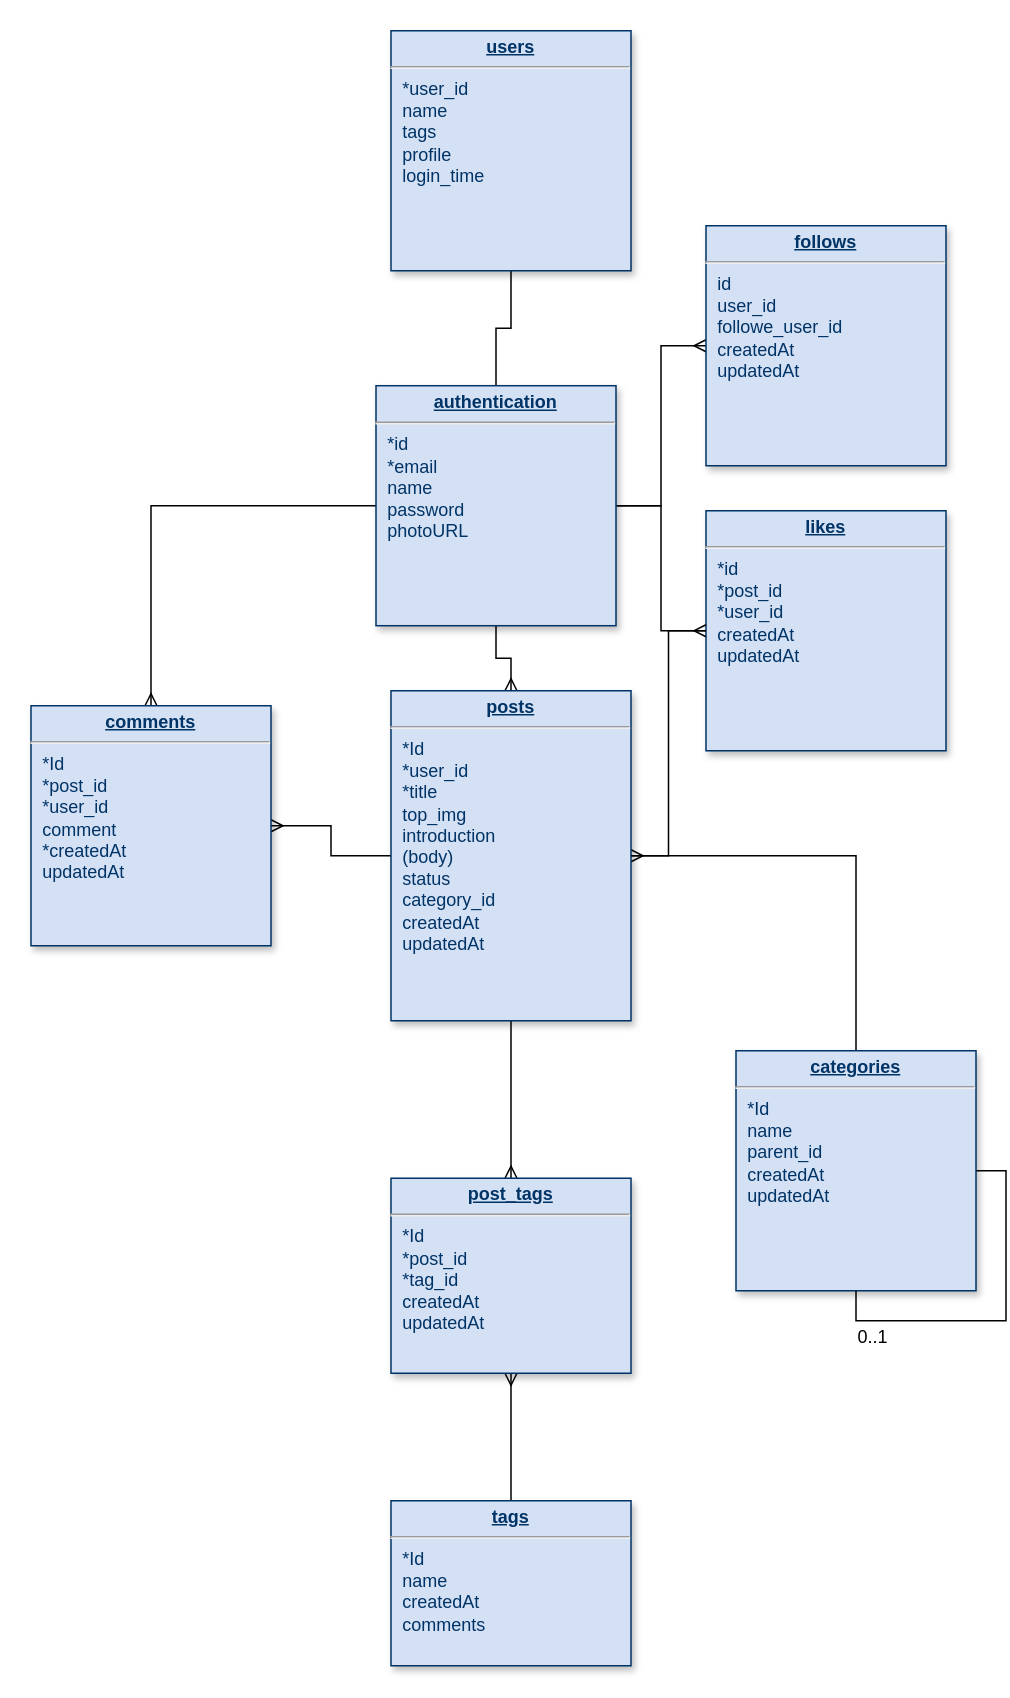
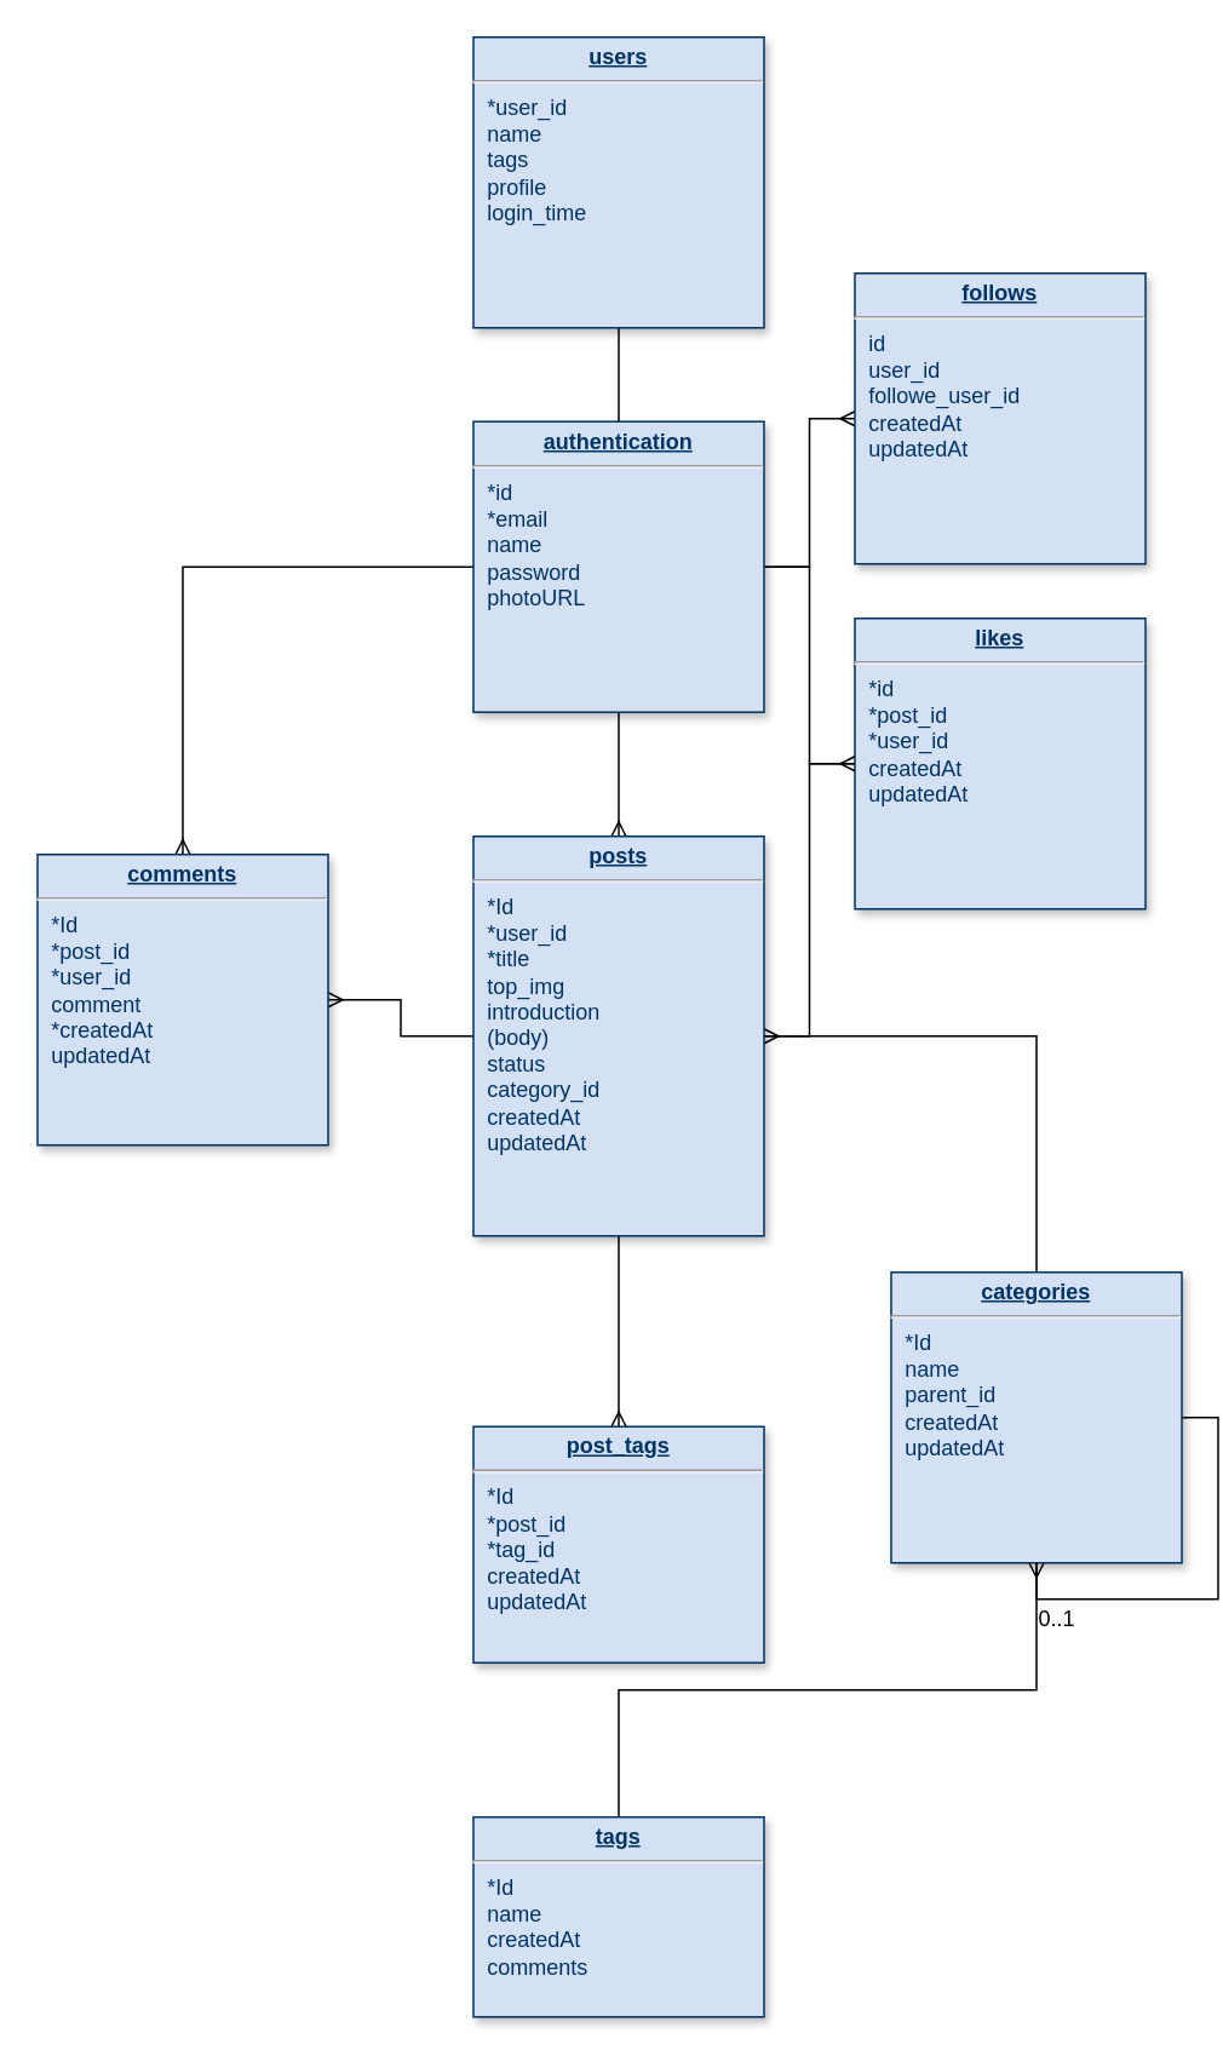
- <mxCell id="7" value="&lt;p style=&quot;margin: 0px ; margin-top: 4px ; text-align: center ; text-decoration: underline&quot;&gt;&lt;strong&gt;authentication&lt;/strong&gt;&lt;/p&gt;&lt;hr&gt;&lt;p style=&quot;margin: 0px ; margin-left: 8px&quot;&gt;*id&lt;br&gt;&lt;/p&gt;&lt;p style=&quot;margin: 0px ; margin-left: 8px&quot;&gt;*email&lt;br&gt;&lt;/p&gt;&lt;p style=&quot;margin: 0px ; margin-left: 8px&quot;&gt;name&lt;br&gt;&lt;/p&gt;&lt;p style=&quot;margin: 0px ; margin-left: 8px&quot;&gt;password&lt;/p&gt;&lt;p style=&quot;margin: 0px ; margin-left: 8px&quot;&gt;photoURL&lt;/p&gt;" style="verticalAlign=top;align=left;overflow=fill;fontSize=12;fontFamily=Helvetica;html=1;strokeColor=#003366;shadow=1;fillColor=#D4E1F5;fontColor=#003366" parent="1" vertex="1"><mxGeometry x="250" y="256.64" width="160" height="160" as="geometry" /></mxCell>
+ <mxCell id="7" value="&lt;p style=&quot;margin: 0px ; margin-top: 4px ; text-align: center ; text-decoration: underline&quot;&gt;&lt;strong&gt;authentication&lt;/strong&gt;&lt;/p&gt;&lt;hr&gt;&lt;p style=&quot;margin: 0px ; margin-left: 8px&quot;&gt;*id&lt;br&gt;&lt;/p&gt;&lt;p style=&quot;margin: 0px ; margin-left: 8px&quot;&gt;*email&lt;br&gt;&lt;/p&gt;&lt;p style=&quot;margin: 0px ; margin-left: 8px&quot;&gt;name&lt;br&gt;&lt;/p&gt;&lt;p style=&quot;margin: 0px ; margin-left: 8px&quot;&gt;password&lt;/p&gt;&lt;p style=&quot;margin: 0px ; margin-left: 8px&quot;&gt;photoURL&lt;/p&gt;" style="verticalAlign=top;align=left;overflow=fill;fontSize=12;fontFamily=Helvetica;html=1;strokeColor=#003366;shadow=1;fillColor=#D4E1F5;fontColor=#003366" parent="1" vertex="1"><mxGeometry x="260" y="231.64" width="160" height="160" as="geometry" /></mxCell>
- <mxCell id="14" value="" style="edgeStyle=orthogonalEdgeStyle;rounded=0;orthogonalLoop=1;jettySize=auto;html=1;exitX=0.5;exitY=0;exitDx=0;exitDy=0;startArrow=none;startFill=0;endArrow=ERmany;endFill=0;strokeColor=#000000;" parent="1" source="15" target="16" edge="1"><mxGeometry x="0.667" y="-10" relative="1" as="geometry"><mxPoint as="offset" /></mxGeometry></mxCell>
+ <mxCell id="14" value="" style="edgeStyle=orthogonalEdgeStyle;rounded=0;orthogonalLoop=1;jettySize=auto;html=1;exitX=0.5;exitY=0;exitDx=0;exitDy=0;startArrow=none;startFill=0;endArrow=ERmany;endFill=0;strokeColor=#000000;" parent="1" source="15" target="13" edge="1"><mxGeometry x="0.667" y="-10" relative="1" as="geometry"><mxPoint as="offset" /></mxGeometry></mxCell>
